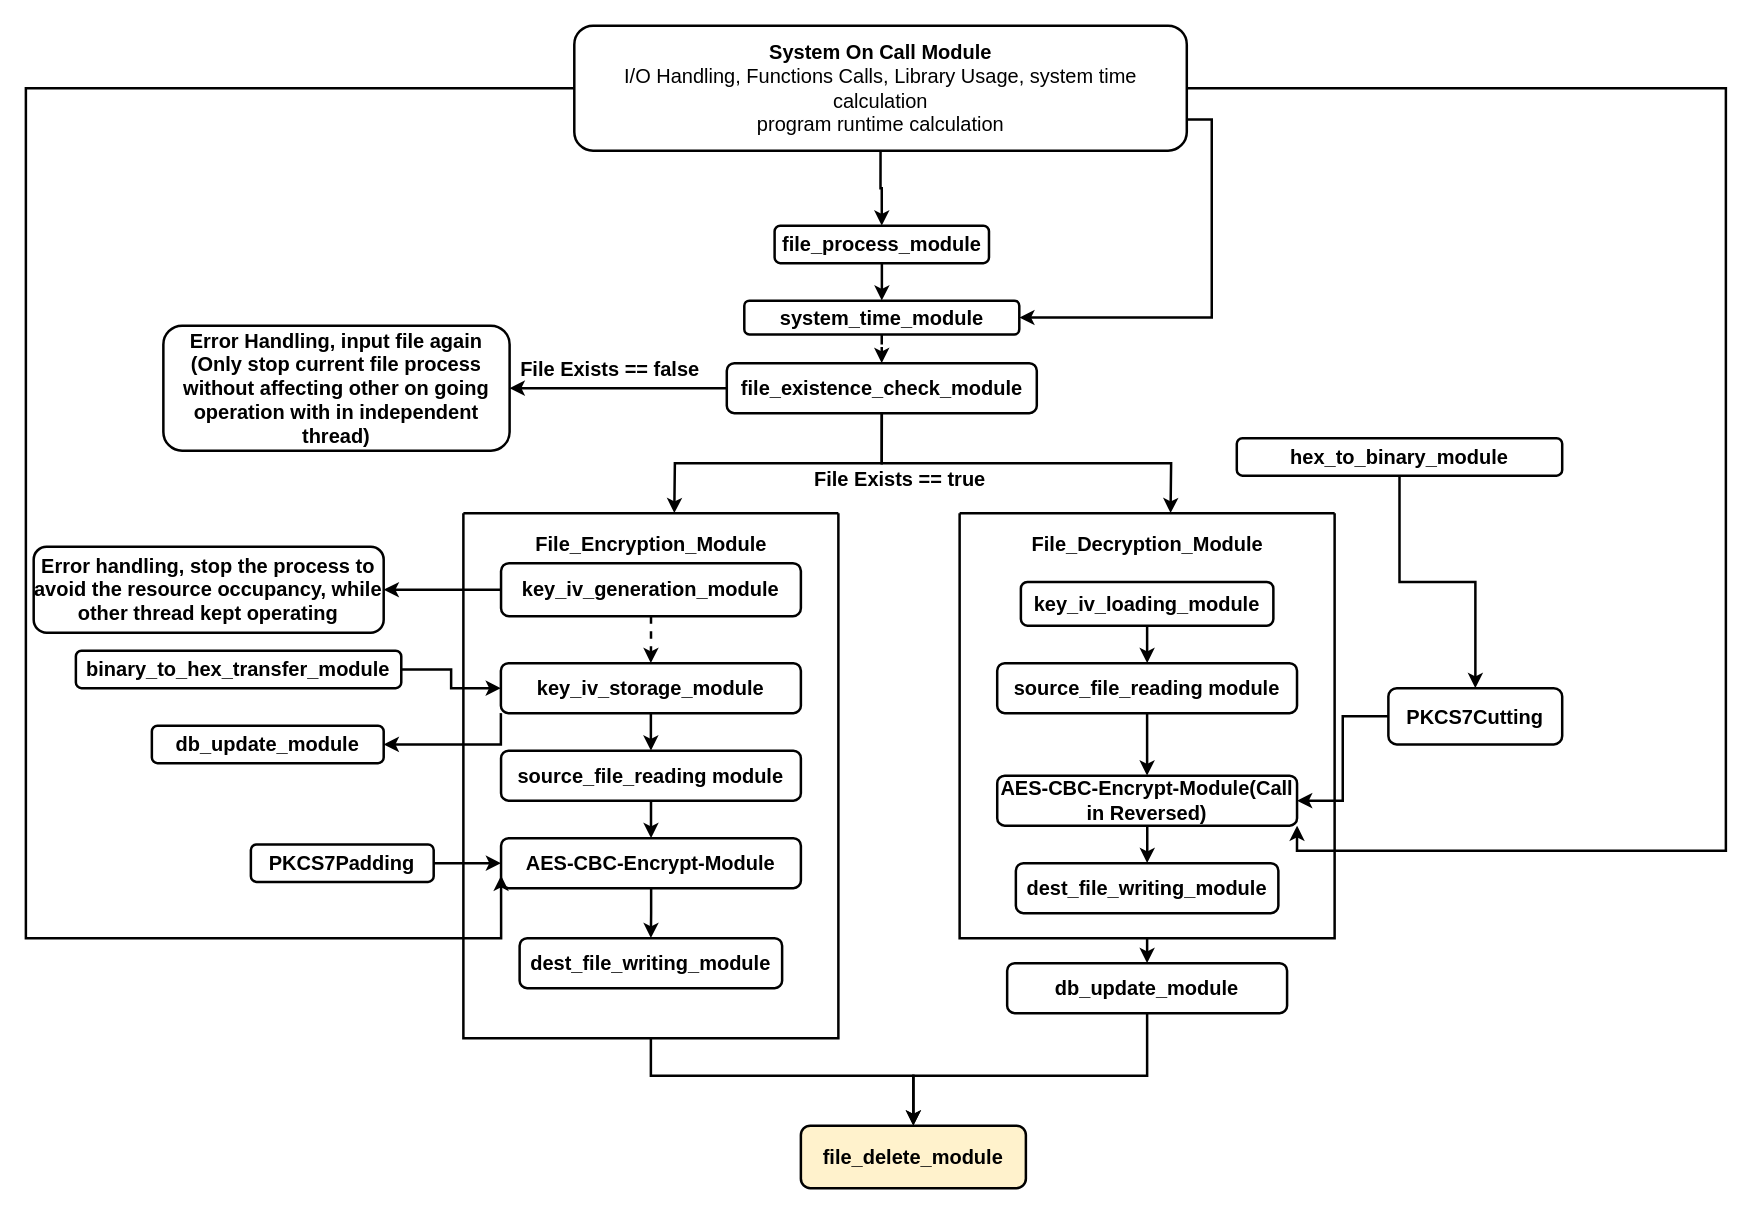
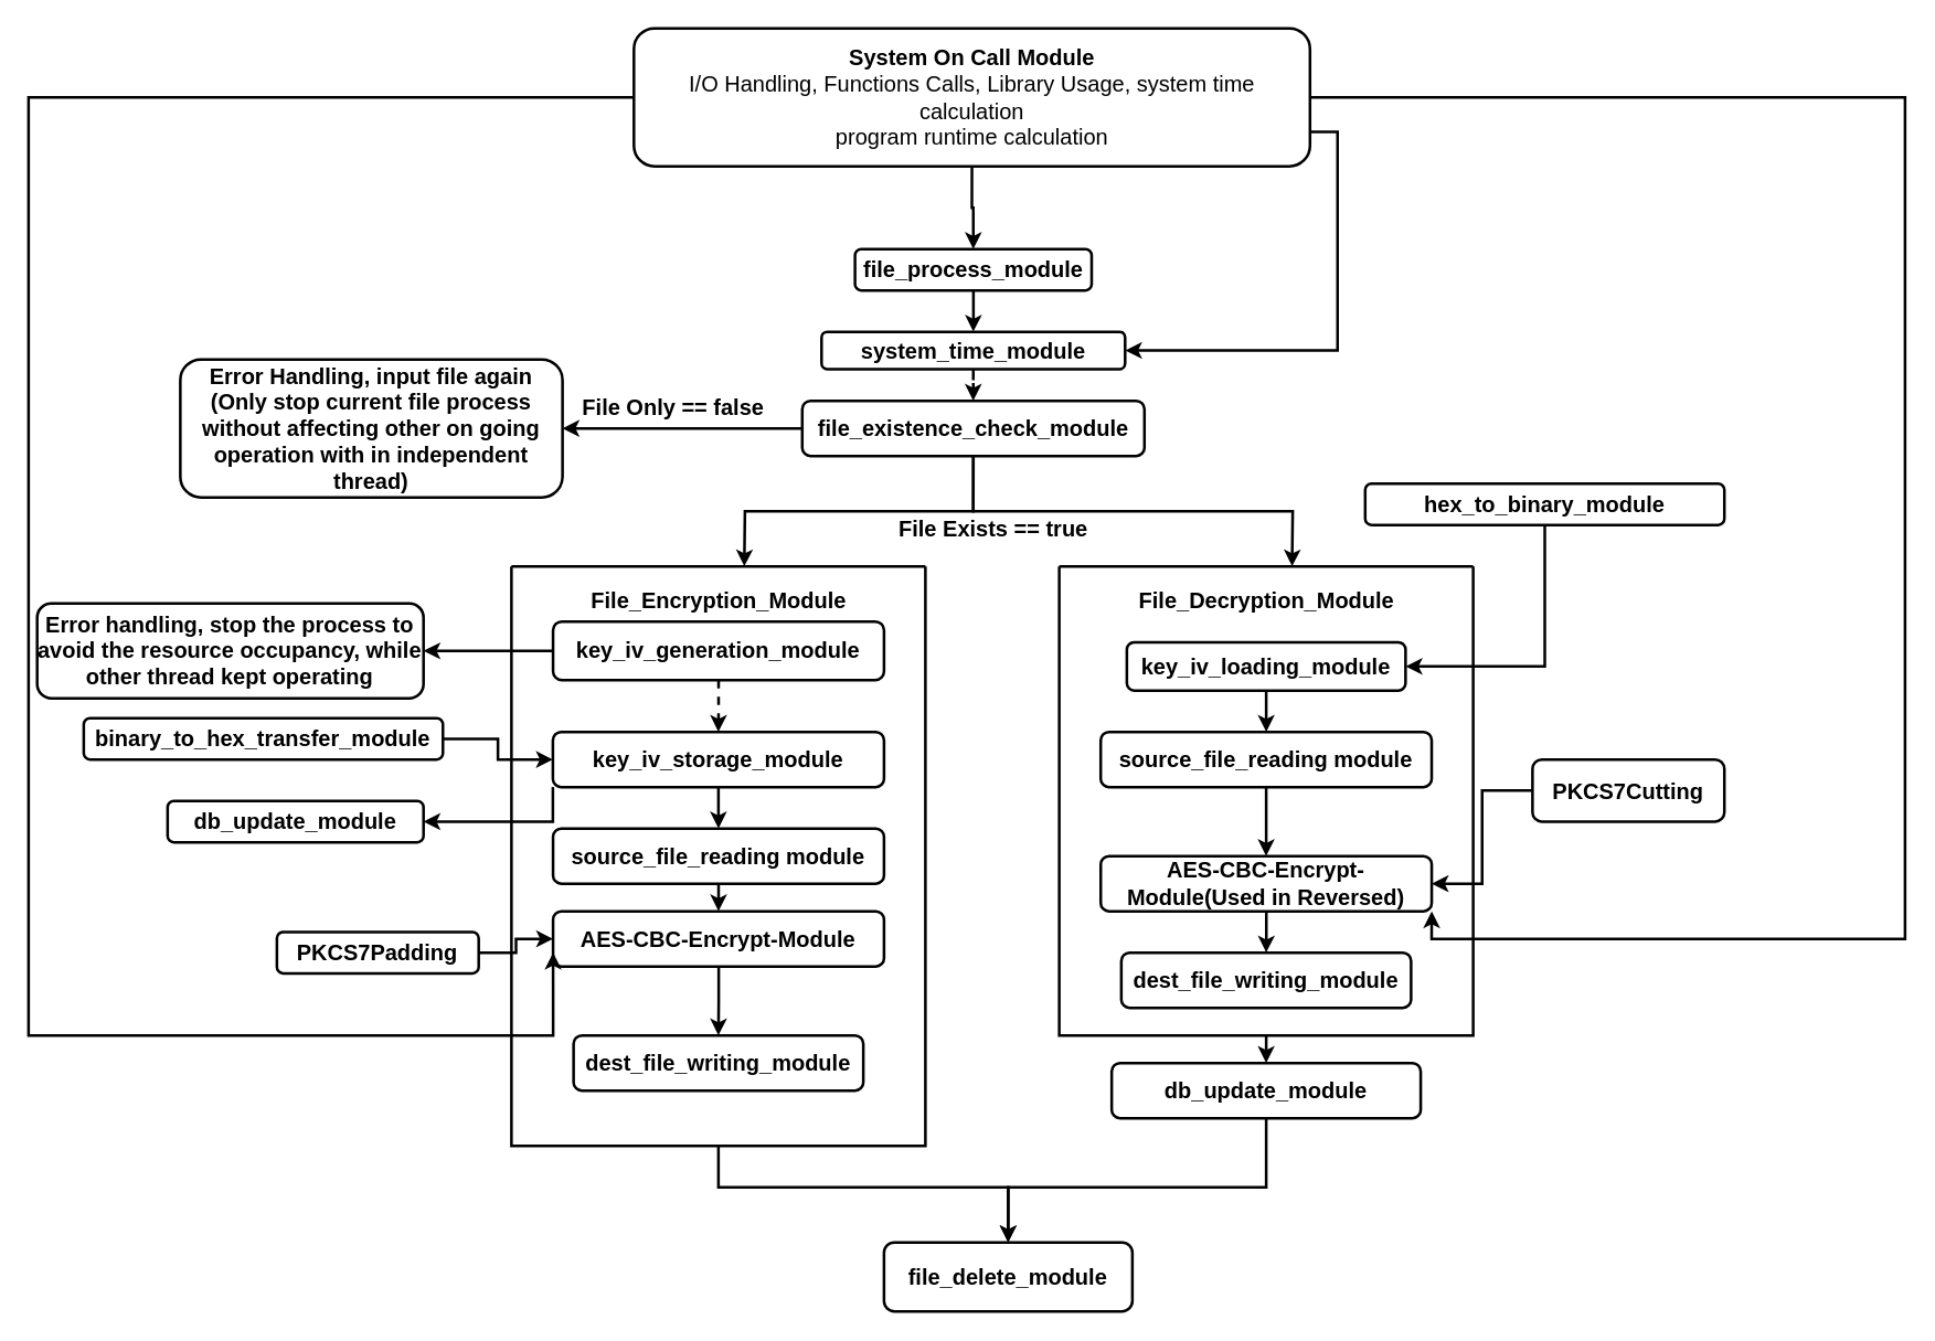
- <mxCell id="32" value="&lt;b&gt;&lt;font style=&quot;font-size: 16px;&quot;&gt;File Exists == false&lt;/font&gt;&lt;/b&gt;" style="text;html=1;align=center;verticalAlign=middle;resizable=0;points=[];autosize=1;strokeColor=none;fillColor=none;strokeWidth=2;" parent="1" vertex="1"><mxGeometry x="401.99" y="280" width="170" height="30" as="geometry" /></mxCell>
+ <mxCell id="32" value="&lt;b&gt;&lt;font style=&quot;font-size: 16px;&quot;&gt;File Only == false&lt;/font&gt;&lt;/b&gt;" style="text;html=1;align=center;verticalAlign=middle;resizable=0;points=[];autosize=1;strokeColor=none;fillColor=none;strokeWidth=2;" parent="1" vertex="1"><mxGeometry x="401.99" y="280" width="170" height="30" as="geometry" /></mxCell>
- <mxCell id="50" style="edgeStyle=orthogonalEdgeStyle;rounded=0;orthogonalLoop=1;jettySize=auto;html=1;exitX=0.5;exitY=1;exitDx=0;exitDy=0;strokeWidth=2;" edge="1" parent="1" source="51" target="14"><mxGeometry relative="1" as="geometry" /></mxCell>
+ <mxCell id="50" style="edgeStyle=orthogonalEdgeStyle;rounded=0;orthogonalLoop=1;jettySize=auto;html=1;exitX=0.5;exitY=1;exitDx=0;exitDy=0;entryX=1;entryY=0.5;entryDx=0;entryDy=0;strokeWidth=2;" edge="1" parent="1" source="51" target="44"><mxGeometry relative="1" as="geometry" /></mxCell>
- <mxCell id="48" value="AES-CBC-Encrypt-Module(Call in Reversed)" style="rounded=1;whiteSpace=wrap;html=1;fontSize=16;fontStyle=1;strokeWidth=2;" parent="37" vertex="1"><mxGeometry x="30.08" y="210" width="239.86" height="40" as="geometry" /></mxCell>
+ <mxCell id="48" value="AES-CBC-Encrypt-Module(Used in Reversed)" style="rounded=1;whiteSpace=wrap;html=1;fontSize=16;fontStyle=1;strokeWidth=2;" parent="37" vertex="1"><mxGeometry x="30.08" y="210" width="239.86" height="40" as="geometry" /></mxCell>
- <mxCell id="29" value="AES-CBC-Encrypt-Module" style="rounded=1;whiteSpace=wrap;html=1;fontSize=16;fontStyle=1;strokeWidth=2;" parent="20" vertex="1"><mxGeometry x="30.15" y="260" width="239.86" height="40" as="geometry" /></mxCell>
+ <mxCell id="29" value="AES-CBC-Encrypt-Module" style="rounded=1;whiteSpace=wrap;html=1;fontSize=16;fontStyle=1;strokeWidth=2;" parent="20" vertex="1"><mxGeometry x="30.15" y="250" width="239.86" height="40" as="geometry" /></mxCell>
- <mxCell id="10" value="file_delete_module" style="rounded=1;whiteSpace=wrap;html=1;fontSize=16;fontStyle=1;strokeWidth=2;fillColor=#fff2cc;" parent="1" vertex="1"><mxGeometry x="640" y="900" width="180" height="50" as="geometry" /></mxCell>
+ <mxCell id="10" value="file_delete_module" style="rounded=1;whiteSpace=wrap;html=1;fontSize=16;fontStyle=1;strokeWidth=2;" parent="1" vertex="1"><mxGeometry x="640" y="900" width="180" height="50" as="geometry" /></mxCell>
